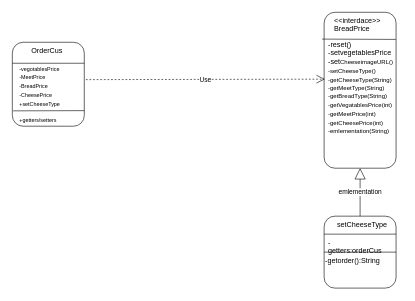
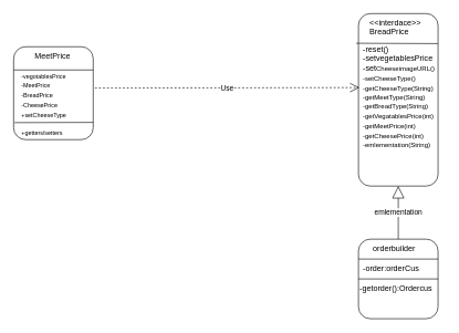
- <mxCell id="12" value="OrderCus" style="text;whiteSpace=wrap;html=1;" vertex="1" parent="1"><mxGeometry x="50" y="70" width="110" height="40" as="geometry" /></mxCell>
+ <mxCell id="12" value="MeetPrice" style="text;whiteSpace=wrap;html=1;" vertex="1" parent="1"><mxGeometry x="50" y="70" width="110" height="40" as="geometry" /></mxCell>
- <mxCell id="15" value="setCheeseType" style="text;whiteSpace=wrap;html=1;" vertex="1" parent="1"><mxGeometry x="560" y="360" width="90" height="40" as="geometry" /></mxCell>
+ <mxCell id="15" value="orderbuilder" style="text;whiteSpace=wrap;html=1;" vertex="1" parent="1"><mxGeometry x="560" y="360" width="90" height="40" as="geometry" /></mxCell>
- <mxCell id="16" value="-getters:orderCus" style="text;whiteSpace=wrap;html=1;" vertex="1" parent="1"><mxGeometry x="545" y="390" width="90" height="40" as="geometry" /></mxCell>
+ <mxCell id="16" value="-order:orderCus" style="text;whiteSpace=wrap;html=1;" vertex="1" parent="1"><mxGeometry x="545" y="390" width="90" height="40" as="geometry" /></mxCell>
- <mxCell id="17" value="-getorder():String" style="text;whiteSpace=wrap;html=1;" vertex="1" parent="1"><mxGeometry x="540" y="420" width="130" height="40" as="geometry" /></mxCell>
+ <mxCell id="17" value="-getorder():Ordercus" style="text;whiteSpace=wrap;html=1;" vertex="1" parent="1"><mxGeometry x="540" y="420" width="130" height="40" as="geometry" /></mxCell>
